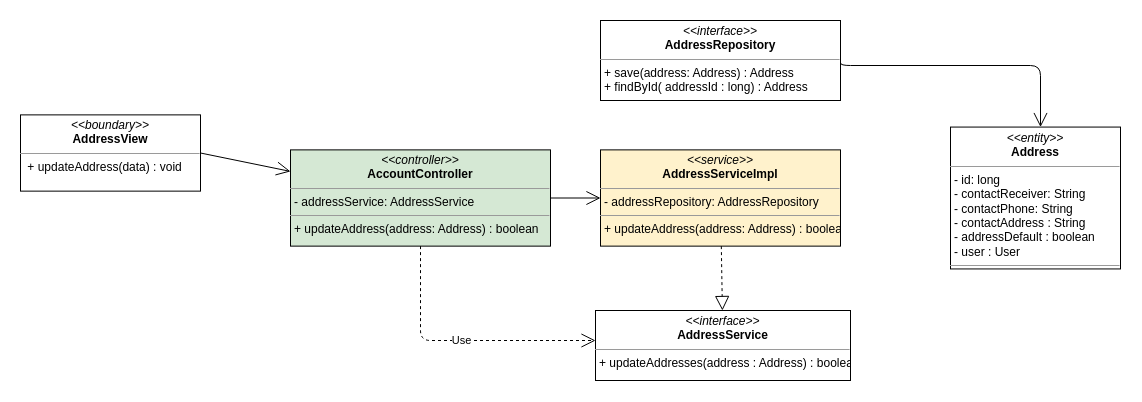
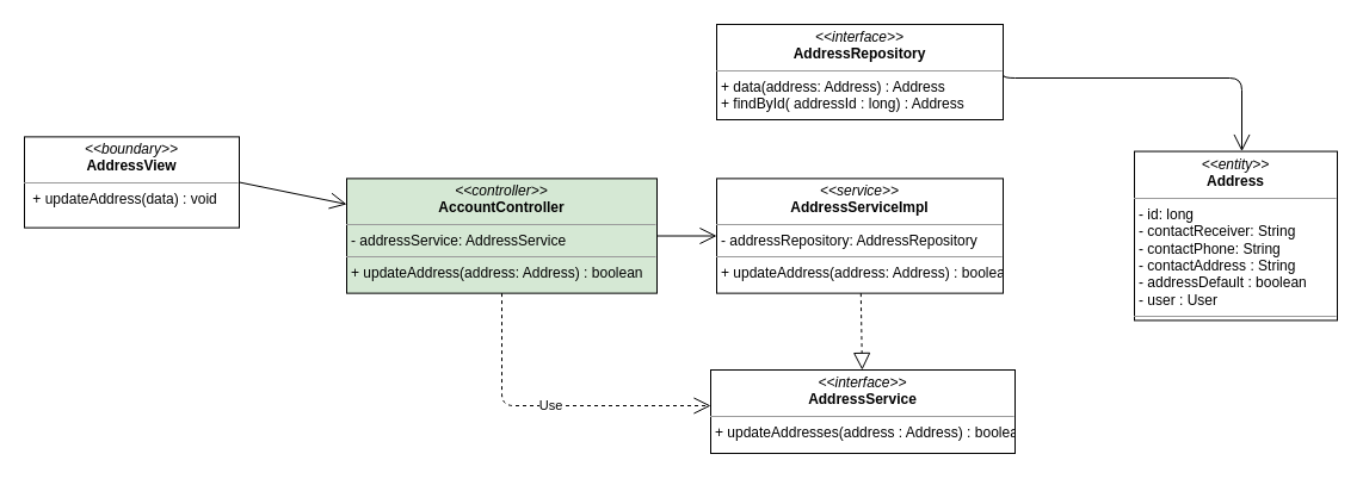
- <mxCell id="8" value="&lt;p style=&quot;margin: 0px ; margin-top: 4px ; text-align: center&quot;&gt;&lt;i&gt;&amp;lt;&amp;lt;interface&amp;gt;&amp;gt;&lt;/i&gt;&lt;br&gt;&lt;b&gt;AddressRepository&lt;/b&gt;&lt;/p&gt;&lt;hr size=&quot;1&quot;&gt;&lt;p style=&quot;margin: 0px ; margin-left: 4px&quot;&gt;+ save(address: Address) : Address&lt;br&gt;&lt;/p&gt;&lt;p style=&quot;margin: 0px ; margin-left: 4px&quot;&gt;+ findById( addressId : long) : Address&lt;/p&gt;" style="verticalAlign=top;align=left;overflow=fill;fontSize=12;fontFamily=Helvetica;html=1;" vertex="1" parent="1"><mxGeometry x="600" y="20" width="240" height="80" as="geometry" /></mxCell>
+ <mxCell id="8" value="&lt;p style=&quot;margin: 0px ; margin-top: 4px ; text-align: center&quot;&gt;&lt;i&gt;&amp;lt;&amp;lt;interface&amp;gt;&amp;gt;&lt;/i&gt;&lt;br&gt;&lt;b&gt;AddressRepository&lt;/b&gt;&lt;/p&gt;&lt;hr size=&quot;1&quot;&gt;&lt;p style=&quot;margin: 0px ; margin-left: 4px&quot;&gt;+ data(address: Address) : Address&lt;br&gt;&lt;/p&gt;&lt;p style=&quot;margin: 0px ; margin-left: 4px&quot;&gt;+ findById( addressId : long) : Address&lt;/p&gt;" style="verticalAlign=top;align=left;overflow=fill;fontSize=12;fontFamily=Helvetica;html=1;" vertex="1" parent="1"><mxGeometry x="600" y="20" width="240" height="80" as="geometry" /></mxCell>
- <mxCell id="9" value="&lt;p style=&quot;margin: 0px ; margin-top: 4px ; text-align: center&quot;&gt;&lt;i&gt;&amp;lt;&amp;lt;service&amp;gt;&amp;gt;&lt;/i&gt;&lt;br&gt;&lt;b&gt;AddressServiceImpl&lt;/b&gt;&lt;br&gt;&lt;/p&gt;&lt;hr size=&quot;1&quot;&gt;&lt;p style=&quot;margin: 0px ; margin-left: 4px&quot;&gt;- addressRepository: AddressRepository&lt;/p&gt;&lt;hr size=&quot;1&quot;&gt;&lt;p style=&quot;margin: 0px ; margin-left: 4px&quot;&gt;+ updateAddress(address: Address) : boolean&lt;br&gt;&lt;/p&gt;" style="verticalAlign=top;align=left;overflow=fill;fontSize=12;fontFamily=Helvetica;html=1;fillColor=#fff2cc;" vertex="1" parent="1"><mxGeometry x="600" y="149.38" width="240" height="96.25" as="geometry" /></mxCell>
+ <mxCell id="9" value="&lt;p style=&quot;margin: 0px ; margin-top: 4px ; text-align: center&quot;&gt;&lt;i&gt;&amp;lt;&amp;lt;service&amp;gt;&amp;gt;&lt;/i&gt;&lt;br&gt;&lt;b&gt;AddressServiceImpl&lt;/b&gt;&lt;br&gt;&lt;/p&gt;&lt;hr size=&quot;1&quot;&gt;&lt;p style=&quot;margin: 0px ; margin-left: 4px&quot;&gt;- addressRepository: AddressRepository&lt;/p&gt;&lt;hr size=&quot;1&quot;&gt;&lt;p style=&quot;margin: 0px ; margin-left: 4px&quot;&gt;+ updateAddress(address: Address) : boolean&lt;br&gt;&lt;/p&gt;" style="verticalAlign=top;align=left;overflow=fill;fontSize=12;fontFamily=Helvetica;html=1;" vertex="1" parent="1"><mxGeometry x="600" y="149.38" width="240" height="96.25" as="geometry" /></mxCell>
